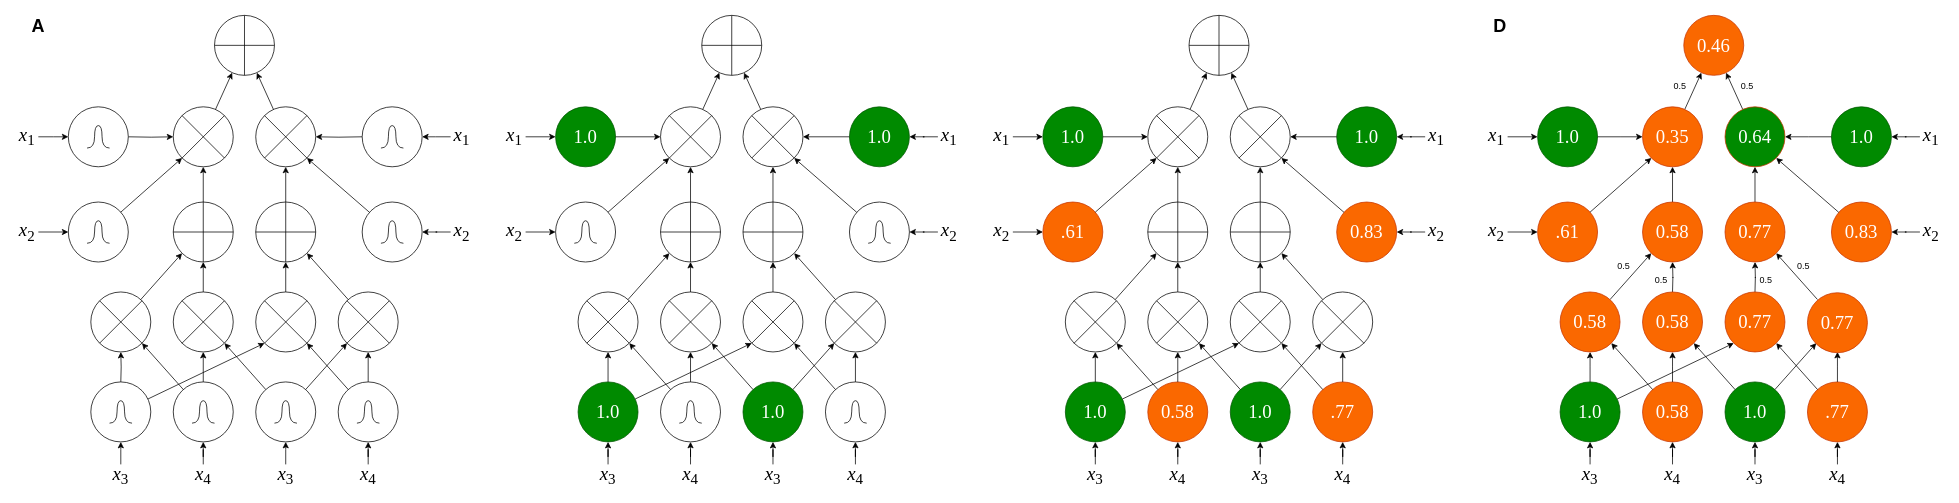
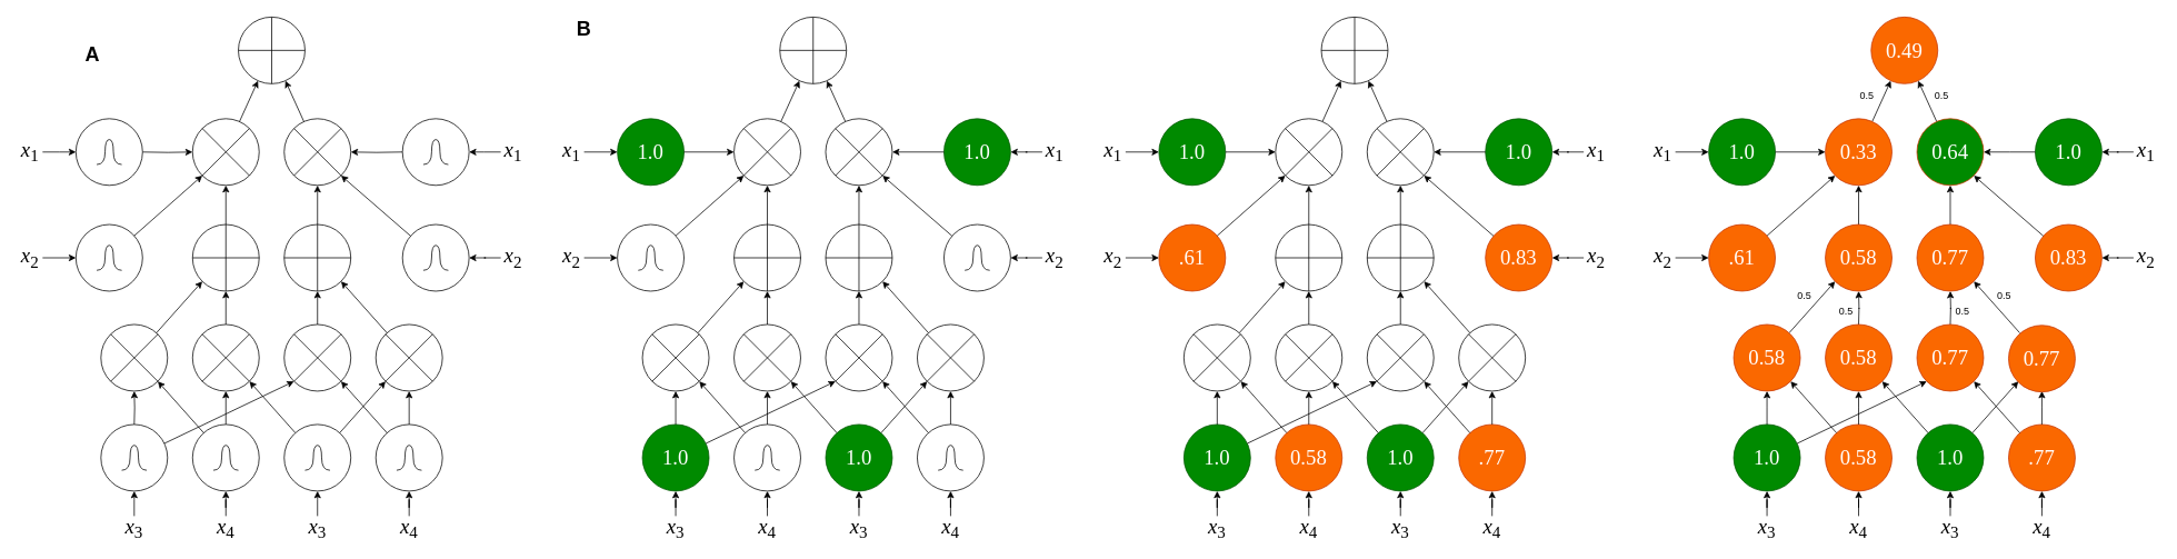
- <mxCell id="278" value="&lt;b&gt;&lt;font style=&quot;font-size: 24px;&quot;&gt;A&lt;/font&gt;&lt;/b&gt;" style="text;html=1;align=center;verticalAlign=middle;whiteSpace=wrap;rounded=0;" vertex="1" parent="1"><mxGeometry width="60" height="30" as="geometry" x="20" y="20" /></mxCell>
+ <mxCell id="278" value="&lt;b&gt;&lt;font style=&quot;font-size: 24px;&quot;&gt;A&lt;/font&gt;&lt;/b&gt;" style="text;html=1;align=center;verticalAlign=middle;whiteSpace=wrap;rounded=0;" vertex="1" parent="1"><mxGeometry x="80" y="50" width="60" height="30" as="geometry" /></mxCell>
+ <mxCell id="138" value="&lt;b&gt;&lt;font style=&quot;font-size: 24px;&quot;&gt;B&lt;/font&gt;&lt;/b&gt;" style="text;html=1;align=center;verticalAlign=middle;whiteSpace=wrap;rounded=0;" vertex="1" parent="72"><mxGeometry width="60" height="30" as="geometry" /></mxCell>
- <mxCell id="279" value="&lt;b&gt;&lt;font style=&quot;font-size: 24px;&quot;&gt;D&lt;/font&gt;&lt;/b&gt;" style="text;html=1;align=center;verticalAlign=middle;whiteSpace=wrap;rounded=0;" vertex="1" parent="1"><mxGeometry x="1970" width="60" height="30" as="geometry" y="20" /></mxCell>
- <mxCell id="255" value="0.46" style="ellipse;whiteSpace=wrap;html=1;aspect=fixed;fontFamily=Times New Roman;fontSize=25;fontColor=#FFFFFF;fillColor=#fa6800;strokeColor=#C73500;" vertex="1" parent="254"><mxGeometry width="80" height="80" as="geometry" /></mxCell>
+ <mxCell id="255" value="0.49" style="ellipse;whiteSpace=wrap;html=1;aspect=fixed;fontFamily=Times New Roman;fontSize=25;fontColor=#FFFFFF;fillColor=#fa6800;strokeColor=#C73500;" vertex="1" parent="254"><mxGeometry width="80" height="80" as="geometry" /></mxCell>
- <mxCell id="259" value="0.35" style="ellipse;whiteSpace=wrap;html=1;aspect=fixed;fontFamily=Times New Roman;fontSize=25;fontColor=#FFFFFF;fillColor=#fa6800;strokeColor=#C73500;" vertex="1" parent="258"><mxGeometry width="80" height="80" as="geometry" /></mxCell>
+ <mxCell id="259" value="0.33" style="ellipse;whiteSpace=wrap;html=1;aspect=fixed;fontFamily=Times New Roman;fontSize=25;fontColor=#FFFFFF;fillColor=#fa6800;strokeColor=#C73500;" vertex="1" parent="258"><mxGeometry width="80" height="80" as="geometry" /></mxCell>
